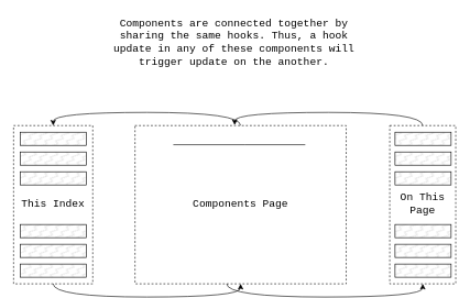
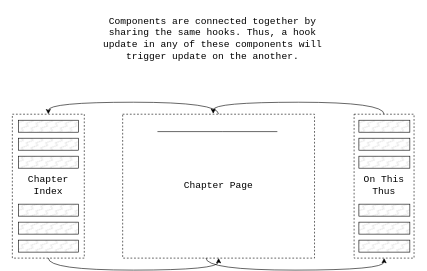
- <mxCell id="3" value="This Index" style="rounded=0;whiteSpace=wrap;html=1;fillColor=none;dashed=1;fontSize=16;fontFamily=Courier New;" vertex="1" parent="1"><mxGeometry x="20" y="190" width="120" height="240" as="geometry" /></mxCell>
+ <mxCell id="3" value="Chapter Index" style="rounded=0;whiteSpace=wrap;html=1;fillColor=none;dashed=1;fontSize=16;fontFamily=Courier New;" vertex="1" parent="1"><mxGeometry x="20" y="190" width="120" height="240" as="geometry" /></mxCell>
- <mxCell id="6" value="Components Page" style="rounded=0;whiteSpace=wrap;html=1;fillColor=none;dashed=1;fontSize=16;fontFamily=Courier New;" vertex="1" parent="1"><mxGeometry x="204" y="190" width="320" height="240" as="geometry" /></mxCell>
+ <mxCell id="6" value="Chapter Page" style="rounded=0;whiteSpace=wrap;html=1;fillColor=none;dashed=1;fontSize=16;fontFamily=Courier New;" vertex="1" parent="1"><mxGeometry x="204" y="190" width="320" height="240" as="geometry" /></mxCell>
- <mxCell id="8" value="On This Page" style="rounded=0;whiteSpace=wrap;html=1;fillColor=none;dashed=1;fontSize=16;fontFamily=Courier New;" vertex="1" parent="1"><mxGeometry x="590" y="190" width="100" height="240" as="geometry" /></mxCell>
+ <mxCell id="8" value="On This Thus" style="rounded=0;whiteSpace=wrap;html=1;fillColor=none;dashed=1;fontSize=16;fontFamily=Courier New;" vertex="1" parent="1"><mxGeometry x="590" y="190" width="100" height="240" as="geometry" /></mxCell>
